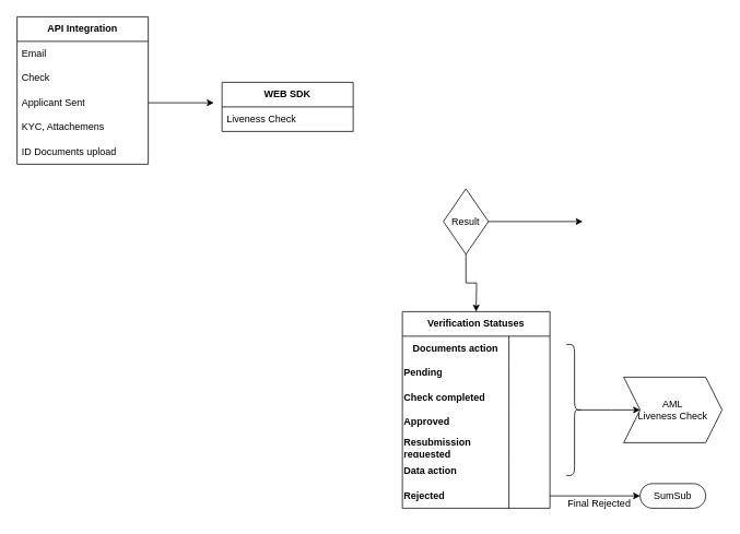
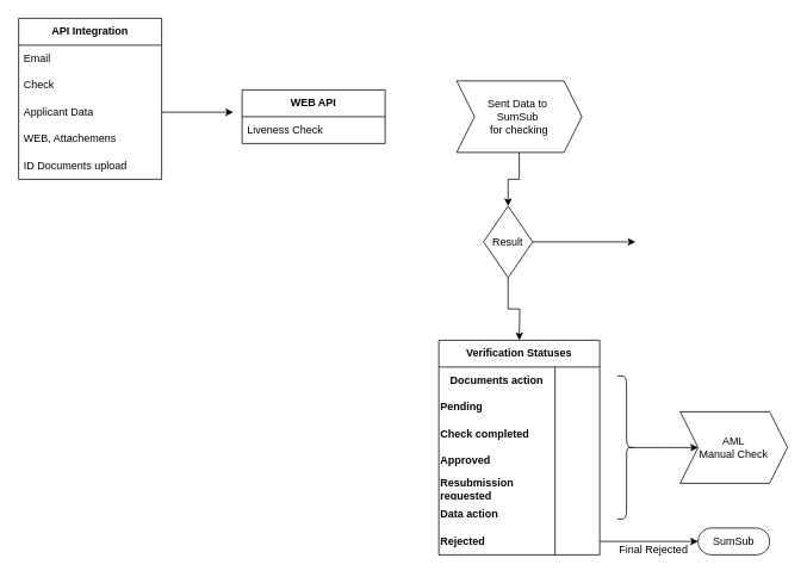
- <mxCell id="9" value="&lt;b&gt;WEB SDK&lt;br&gt;&lt;/b&gt;" style="swimlane;fontStyle=0;childLayout=stackLayout;horizontal=1;startSize=30;horizontalStack=0;resizeParent=1;resizeParentMax=0;resizeLast=0;collapsible=1;marginBottom=0;whiteSpace=wrap;html=1;" vertex="1" parent="1"><mxGeometry x="270" y="100" width="160" height="60" as="geometry" /></mxCell>
+ <mxCell id="9" value="&lt;b&gt;WEB API&lt;br&gt;&lt;/b&gt;" style="swimlane;fontStyle=0;childLayout=stackLayout;horizontal=1;startSize=30;horizontalStack=0;resizeParent=1;resizeParentMax=0;resizeLast=0;collapsible=1;marginBottom=0;whiteSpace=wrap;html=1;" vertex="1" parent="1"><mxGeometry x="270" y="100" width="160" height="60" as="geometry" /></mxCell>
- <mxCell id="6" value="Applicant Sent" style="text;strokeColor=none;fillColor=none;align=left;verticalAlign=middle;spacingLeft=4;spacingRight=4;overflow=hidden;points=[[0,0.5],[1,0.5]];portConstraint=eastwest;rotatable=0;whiteSpace=wrap;html=1;" vertex="1" parent="2"><mxGeometry y="90" width="160" height="30" as="geometry" /></mxCell>
+ <mxCell id="6" value="Applicant Data" style="text;strokeColor=none;fillColor=none;align=left;verticalAlign=middle;spacingLeft=4;spacingRight=4;overflow=hidden;points=[[0,0.5],[1,0.5]];portConstraint=eastwest;rotatable=0;whiteSpace=wrap;html=1;" vertex="1" parent="2"><mxGeometry y="90" width="160" height="30" as="geometry" /></mxCell>
+ <mxCell id="12" value="&lt;div&gt;Sent Data to&amp;nbsp;&lt;/div&gt;&lt;div&gt;SumSub&amp;nbsp;&lt;/div&gt;&lt;div&gt;for checking&lt;/div&gt;" style="shape=step;perimeter=stepPerimeter;whiteSpace=wrap;html=1;fixedSize=1;" vertex="1" parent="1"><mxGeometry x="510" y="90" width="140" height="80" as="geometry" /></mxCell>
- <mxCell id="7" value="KYC, Attachemens" style="text;strokeColor=none;fillColor=none;align=left;verticalAlign=middle;spacingLeft=4;spacingRight=4;overflow=hidden;points=[[0,0.5],[1,0.5]];portConstraint=eastwest;rotatable=0;whiteSpace=wrap;html=1;" vertex="1" parent="2"><mxGeometry y="120" width="160" height="30" as="geometry" /></mxCell>
+ <mxCell id="7" value="WEB, Attachemens" style="text;strokeColor=none;fillColor=none;align=left;verticalAlign=middle;spacingLeft=4;spacingRight=4;overflow=hidden;points=[[0,0.5],[1,0.5]];portConstraint=eastwest;rotatable=0;whiteSpace=wrap;html=1;" vertex="1" parent="2"><mxGeometry y="120" width="160" height="30" as="geometry" /></mxCell>
+ <mxCell id="11" style="edgeStyle=orthogonalEdgeStyle;rounded=0;orthogonalLoop=1;jettySize=auto;html=1;" edge="1" parent="1" source="12" target="15"><mxGeometry relative="1" as="geometry" /></mxCell>
- <mxCell id="43" value="AML &lt;br&gt;Liveness Check" style="shape=step;perimeter=stepPerimeter;whiteSpace=wrap;html=1;fixedSize=1;" vertex="1" parent="1"><mxGeometry x="760" y="460" width="120" height="80" as="geometry" /></mxCell>
+ <mxCell id="43" value="AML &lt;br&gt;Manual Check" style="shape=step;perimeter=stepPerimeter;whiteSpace=wrap;html=1;fixedSize=1;" vertex="1" parent="1"><mxGeometry x="760" y="460" width="120" height="80" as="geometry" /></mxCell>
